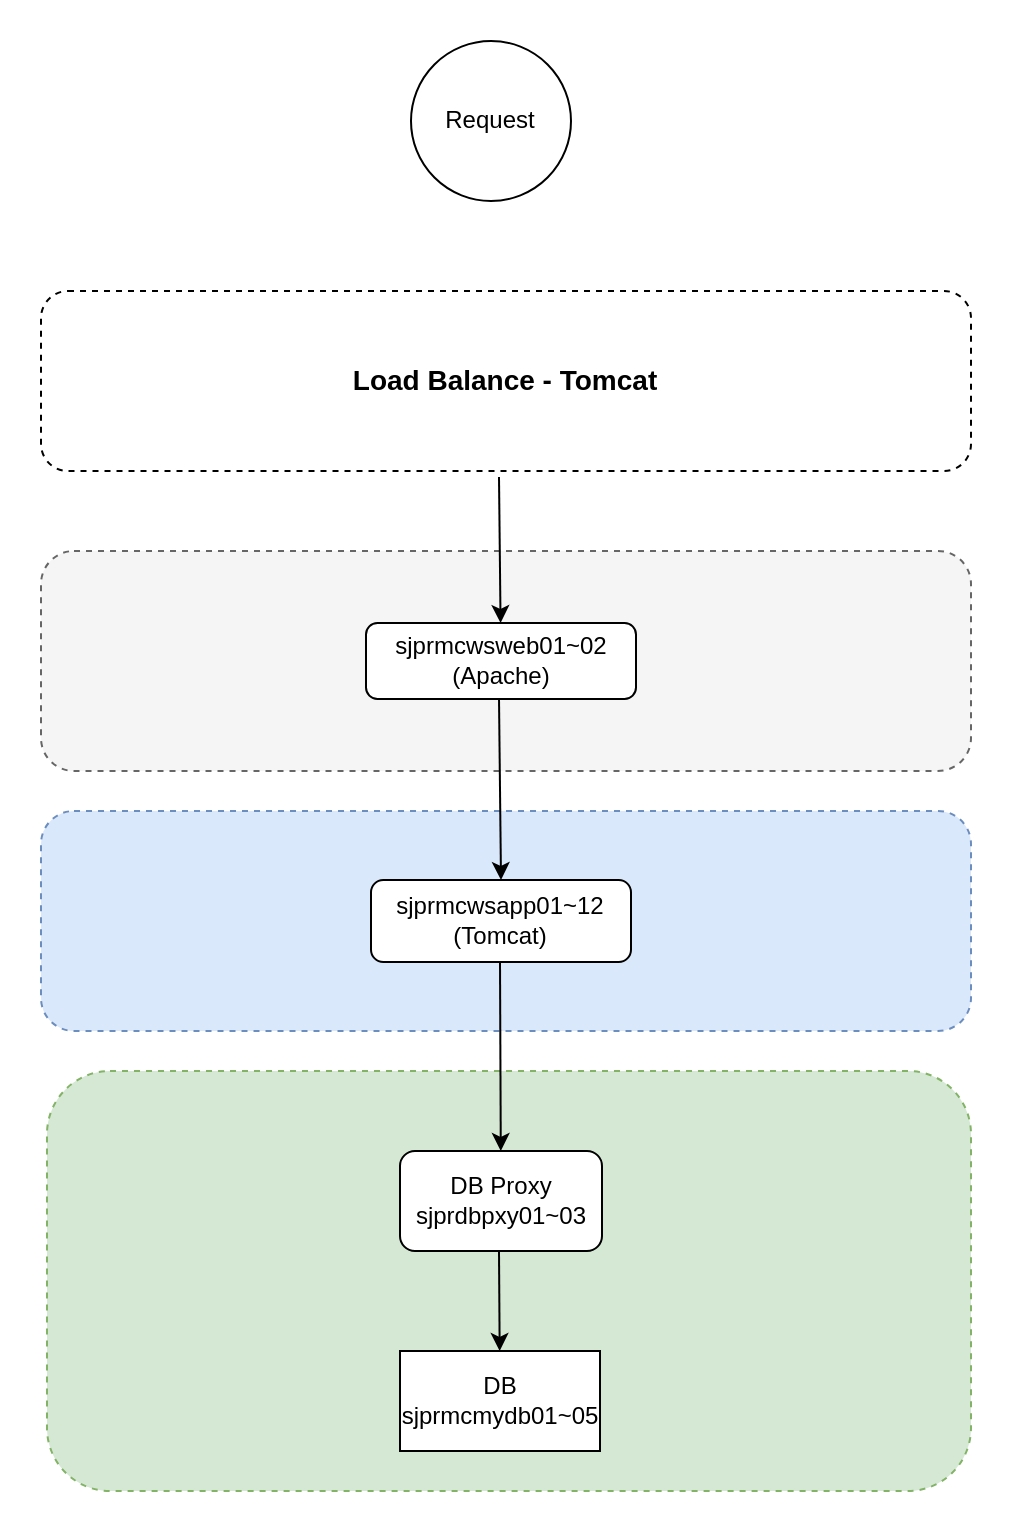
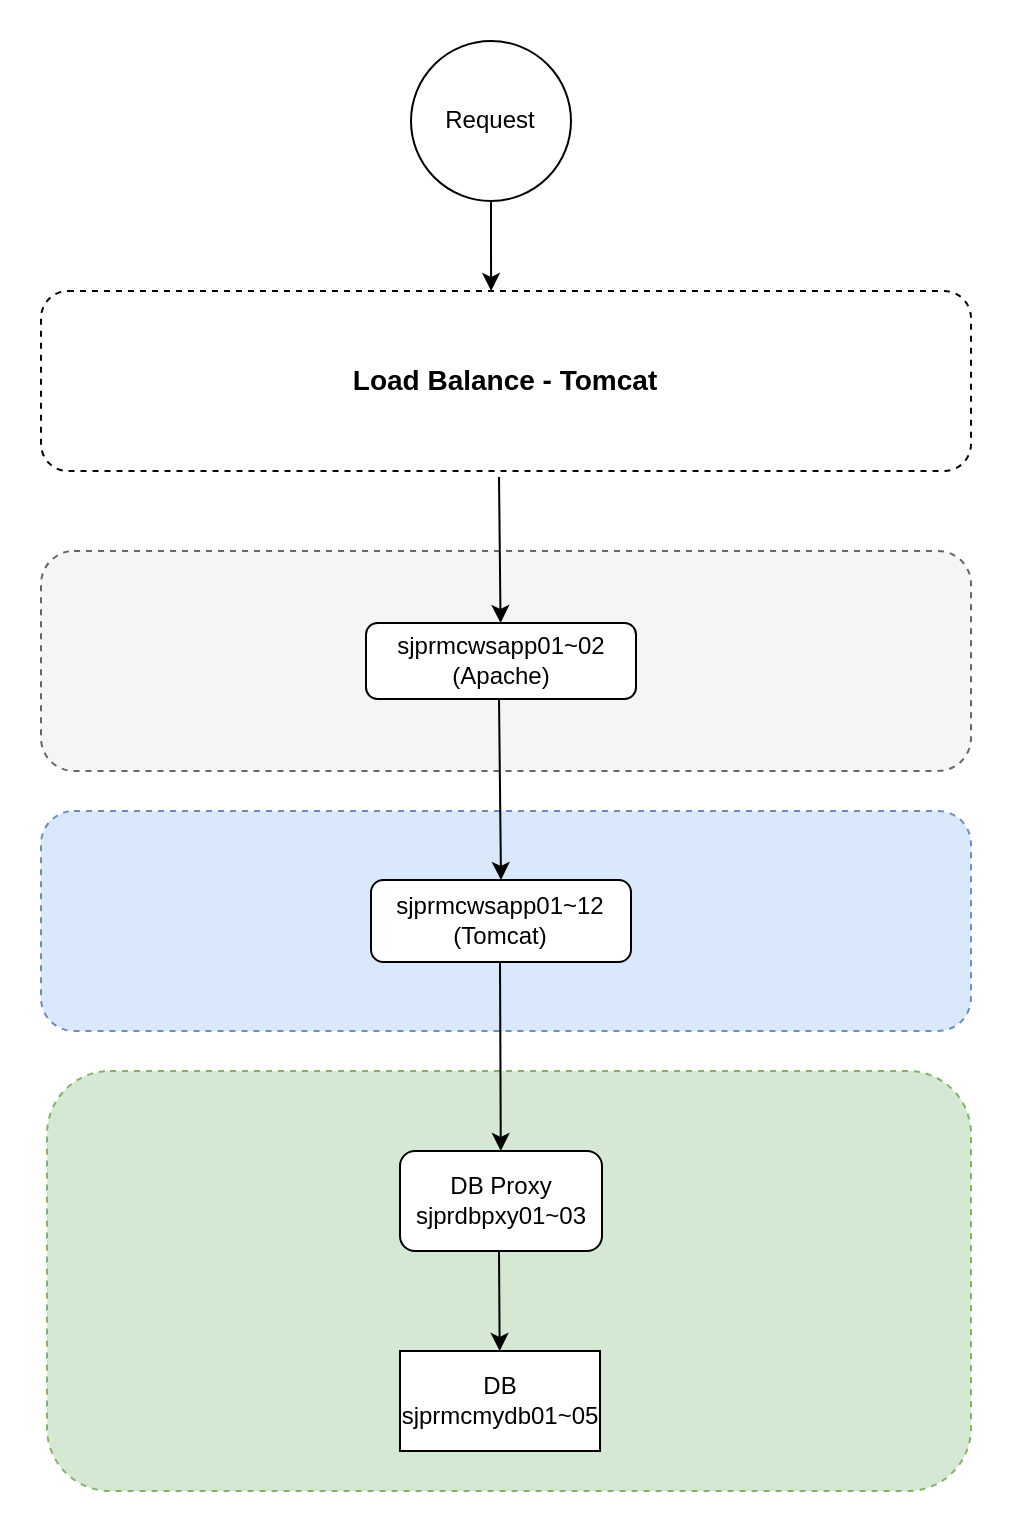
+ <mxCell id="2" style="edgeStyle=orthogonalEdgeStyle;rounded=0;orthogonalLoop=1;jettySize=auto;html=1;exitX=0.5;exitY=1;exitDx=0;exitDy=0;entryX=0.484;entryY=0;entryDx=0;entryDy=0;entryPerimeter=0;fontSize=12;" edge="1" parent="1" source="3" target="4"><mxGeometry relative="1" as="geometry" /></mxCell>
- <mxCell id="6" value="sjprmcwsweb01~02&lt;br style=&quot;font-size: 12px&quot;&gt;(Apache)" style="rounded=1;whiteSpace=wrap;html=1;fontSize=12;fontStyle=0" vertex="1" parent="1"><mxGeometry x="182.5" y="311" width="135" height="38" as="geometry" /></mxCell>
+ <mxCell id="6" value="sjprmcwsapp01~02&lt;br style=&quot;font-size: 12px&quot;&gt;(Apache)" style="rounded=1;whiteSpace=wrap;html=1;fontSize=12;fontStyle=0" vertex="1" parent="1"><mxGeometry x="182.5" y="311" width="135" height="38" as="geometry" /></mxCell>
